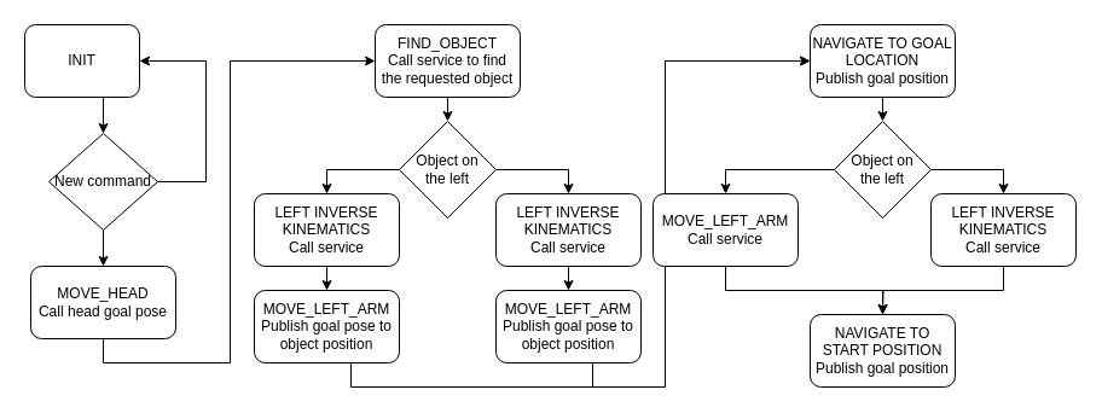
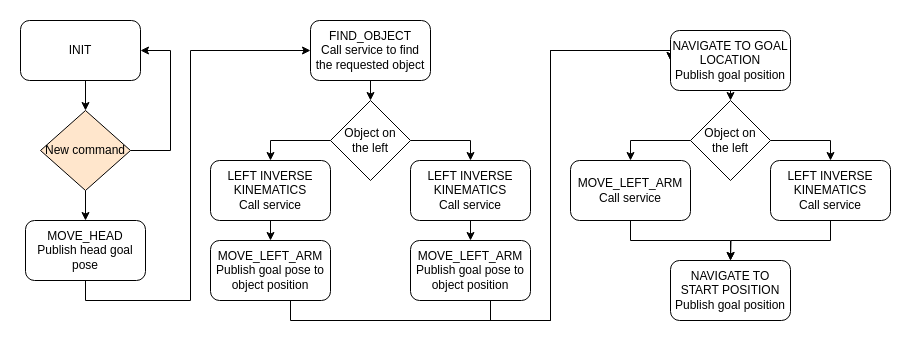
- <mxCell id="3" value="INIT" style="rounded=1;whiteSpace=wrap;html=1;" vertex="1" parent="1"><mxGeometry x="20" y="20" width="95" height="60" as="geometry" /></mxCell>
+ <mxCell id="3" value="INIT" style="rounded=1;whiteSpace=wrap;html=1;" vertex="1" parent="1"><mxGeometry x="20" y="20" width="120" height="60" as="geometry" /></mxCell>
- <mxCell id="23" value="NAVIGATE TO GOAL LOCATION&lt;br&gt;Publish goal position" style="rounded=1;whiteSpace=wrap;html=1;" vertex="1" parent="1"><mxGeometry x="670" y="20" width="120" height="60" as="geometry" /></mxCell>
+ <mxCell id="23" value="NAVIGATE TO GOAL LOCATION&lt;br&gt;Publish goal position" style="rounded=1;whiteSpace=wrap;html=1;" vertex="1" parent="1"><mxGeometry x="670" y="30" width="120" height="60" as="geometry" /></mxCell>
- <mxCell id="21" value="New command" style="rhombus;whiteSpace=wrap;html=1;" vertex="1" parent="1"><mxGeometry x="40" y="110" width="90" height="80" as="geometry" /></mxCell>
+ <mxCell id="21" value="New command" style="rhombus;whiteSpace=wrap;html=1;fillColor=#ffe6cc;" vertex="1" parent="1"><mxGeometry x="40" y="110" width="90" height="80" as="geometry" /></mxCell>
- <mxCell id="25" value="MOVE_LEFT_ARM&lt;br&gt;Call service" style="rounded=1;whiteSpace=wrap;html=1;" vertex="1" parent="1"><mxGeometry x="540" y="160" width="120" height="60" as="geometry" /></mxCell>
+ <mxCell id="25" value="MOVE_LEFT_ARM&lt;br&gt;Call service" style="rounded=1;whiteSpace=wrap;html=1;" vertex="1" parent="1"><mxGeometry x="570" y="160" width="120" height="60" as="geometry" /></mxCell>
- <mxCell id="5" value="MOVE_HEAD&lt;br&gt;Call head goal pose" style="rounded=1;whiteSpace=wrap;html=1;" vertex="1" parent="1"><mxGeometry x="25" y="220" width="120" height="60" as="geometry" /></mxCell>
+ <mxCell id="5" value="MOVE_HEAD&lt;br&gt;Publish head goal pose" style="rounded=1;whiteSpace=wrap;html=1;" vertex="1" parent="1"><mxGeometry x="25" y="220" width="120" height="60" as="geometry" /></mxCell>
